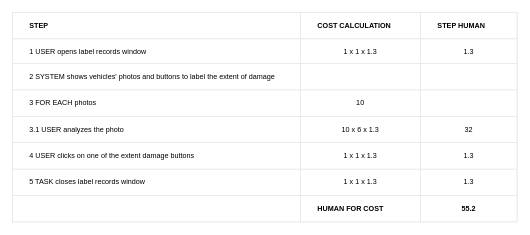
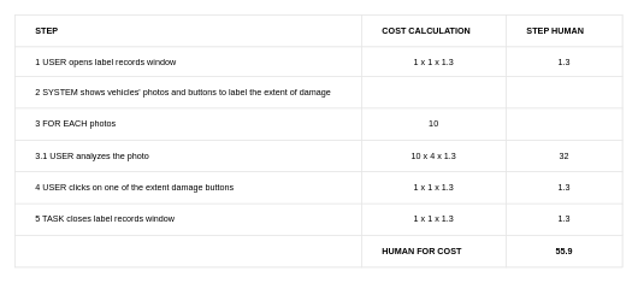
- <mxCell id="21" value="10 x 6 x 1.3" style="connectable=0;recursiveResize=0;strokeColor=inherit;fillColor=none;align=center;whiteSpace=wrap;html=1;" parent="19" vertex="1"><mxGeometry x="480" width="200" height="44" as="geometry"><mxRectangle width="200" height="44" as="alternateBounds" /></mxGeometry></mxCell>
+ <mxCell id="21" value="10 x 4 x 1.3" style="connectable=0;recursiveResize=0;strokeColor=inherit;fillColor=none;align=center;whiteSpace=wrap;html=1;" parent="19" vertex="1"><mxGeometry x="480" width="200" height="44" as="geometry"><mxRectangle width="200" height="44" as="alternateBounds" /></mxGeometry></mxCell>
- <mxCell id="34" value="&lt;b&gt;55.2&lt;/b&gt;" style="connectable=0;recursiveResize=0;strokeColor=inherit;fillColor=none;align=center;whiteSpace=wrap;html=1;" parent="31" vertex="1"><mxGeometry x="680" width="161" height="44" as="geometry"><mxRectangle width="161" height="44" as="alternateBounds" /></mxGeometry></mxCell>
+ <mxCell id="34" value="&lt;b&gt;55.9&lt;/b&gt;" style="connectable=0;recursiveResize=0;strokeColor=inherit;fillColor=none;align=center;whiteSpace=wrap;html=1;" parent="31" vertex="1"><mxGeometry x="680" width="161" height="44" as="geometry"><mxRectangle width="161" height="44" as="alternateBounds" /></mxGeometry></mxCell>
